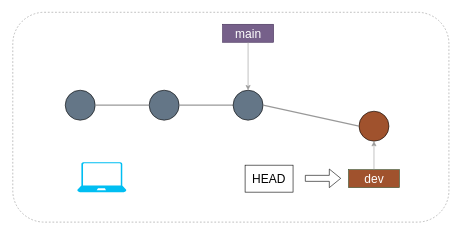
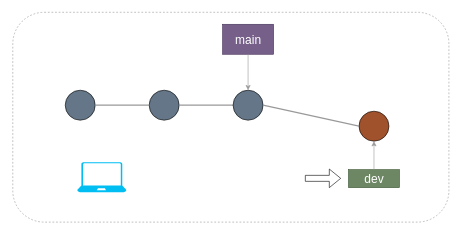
- <mxCell id="8" value="main" style="rounded=1;whiteSpace=wrap;html=1;fillColor=#76608a;strokeColor=#432D57;fontColor=#ffffff;fontSize=20;arcSize=0;" vertex="1" parent="1"><mxGeometry x="370.5" y="40" width="85" height="30" as="geometry" /></mxCell>
+ <mxCell id="8" value="main" style="rounded=1;whiteSpace=wrap;html=1;fillColor=#76608a;strokeColor=#432D57;fontColor=#ffffff;fontSize=20;arcSize=0;" vertex="1" parent="1"><mxGeometry x="370.5" y="40" width="85" height="50" as="geometry" /></mxCell>
- <mxCell id="15" value="HEAD" style="rounded=0;whiteSpace=wrap;html=1;fontSize=20;fillColor=none;" vertex="1" parent="1"><mxGeometry x="408" y="275" width="80" height="45" as="geometry" /></mxCell>
- <mxCell id="13" value="dev" style="rounded=1;whiteSpace=wrap;html=1;fillColor=#a0522d;strokeColor=#3A5431;fontColor=#ffffff;fontSize=20;arcSize=0;" vertex="1" parent="1"><mxGeometry x="580.5" y="282.5" width="85" height="30" as="geometry" /></mxCell>
+ <mxCell id="13" value="dev" style="rounded=1;whiteSpace=wrap;html=1;fillColor=#6d8764;strokeColor=#3A5431;fontColor=#ffffff;fontSize=20;arcSize=0;" vertex="1" parent="1"><mxGeometry x="580.5" y="282.5" width="85" height="30" as="geometry" /></mxCell>
